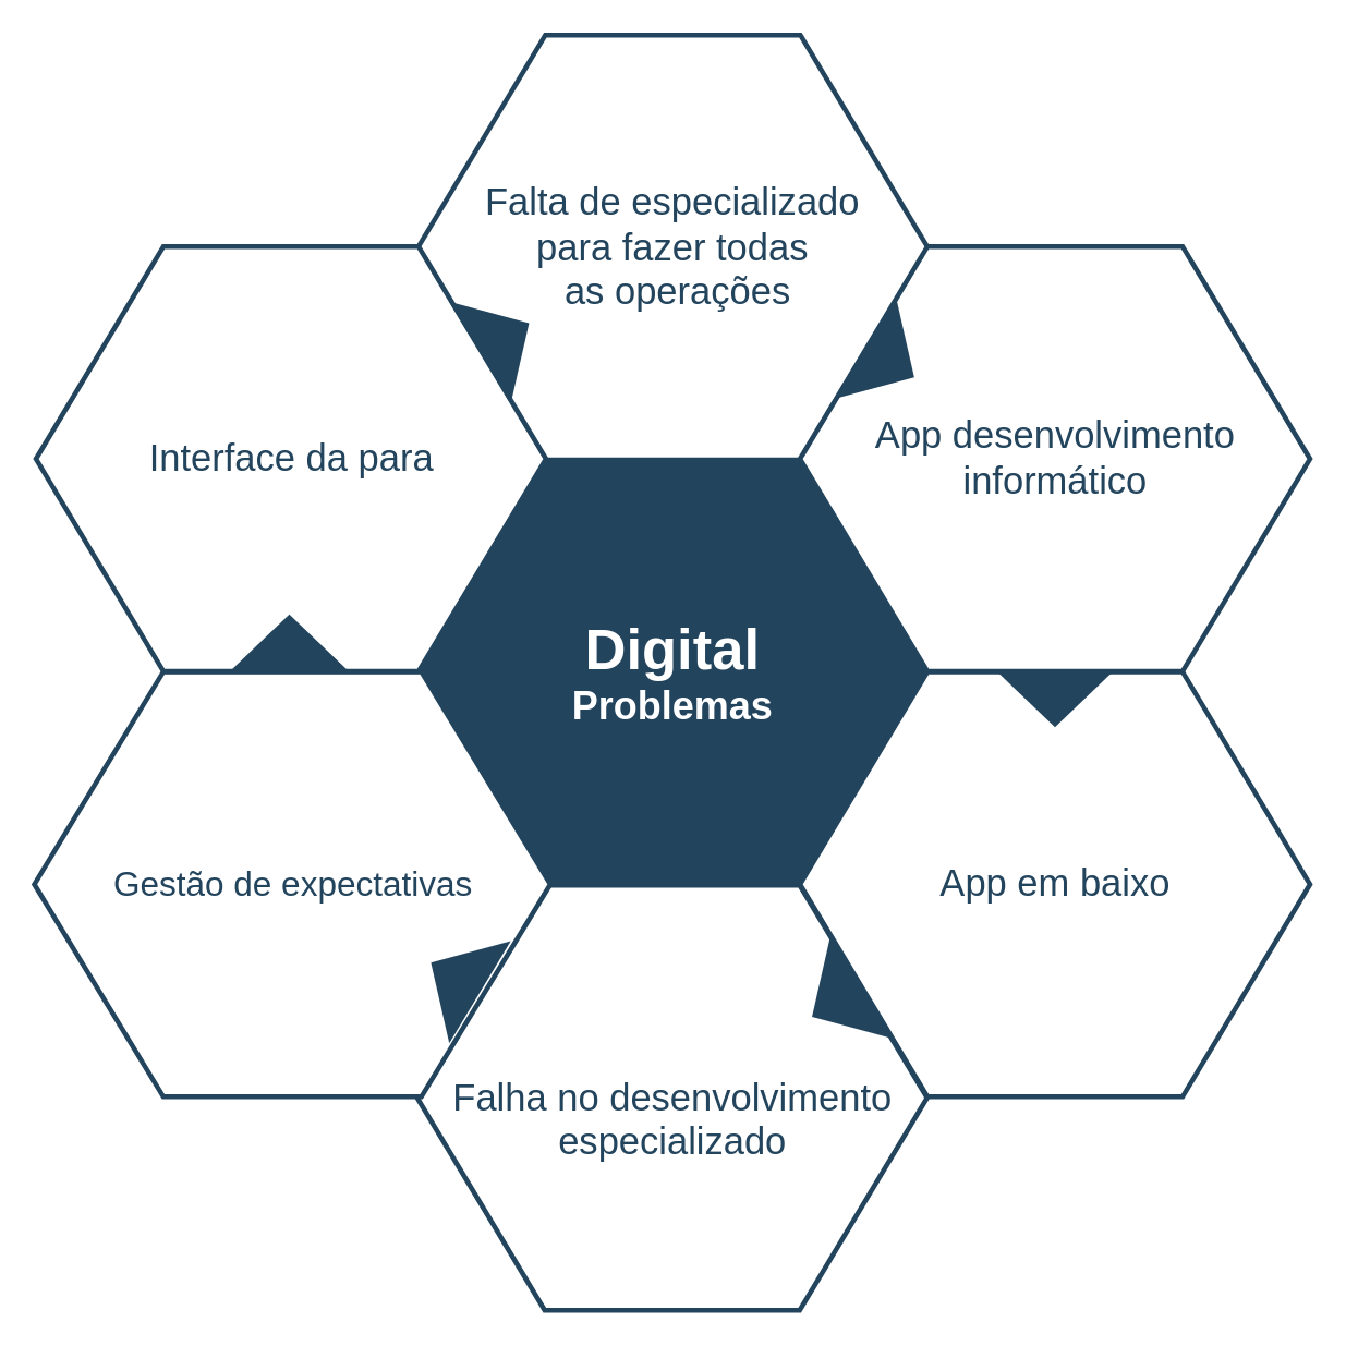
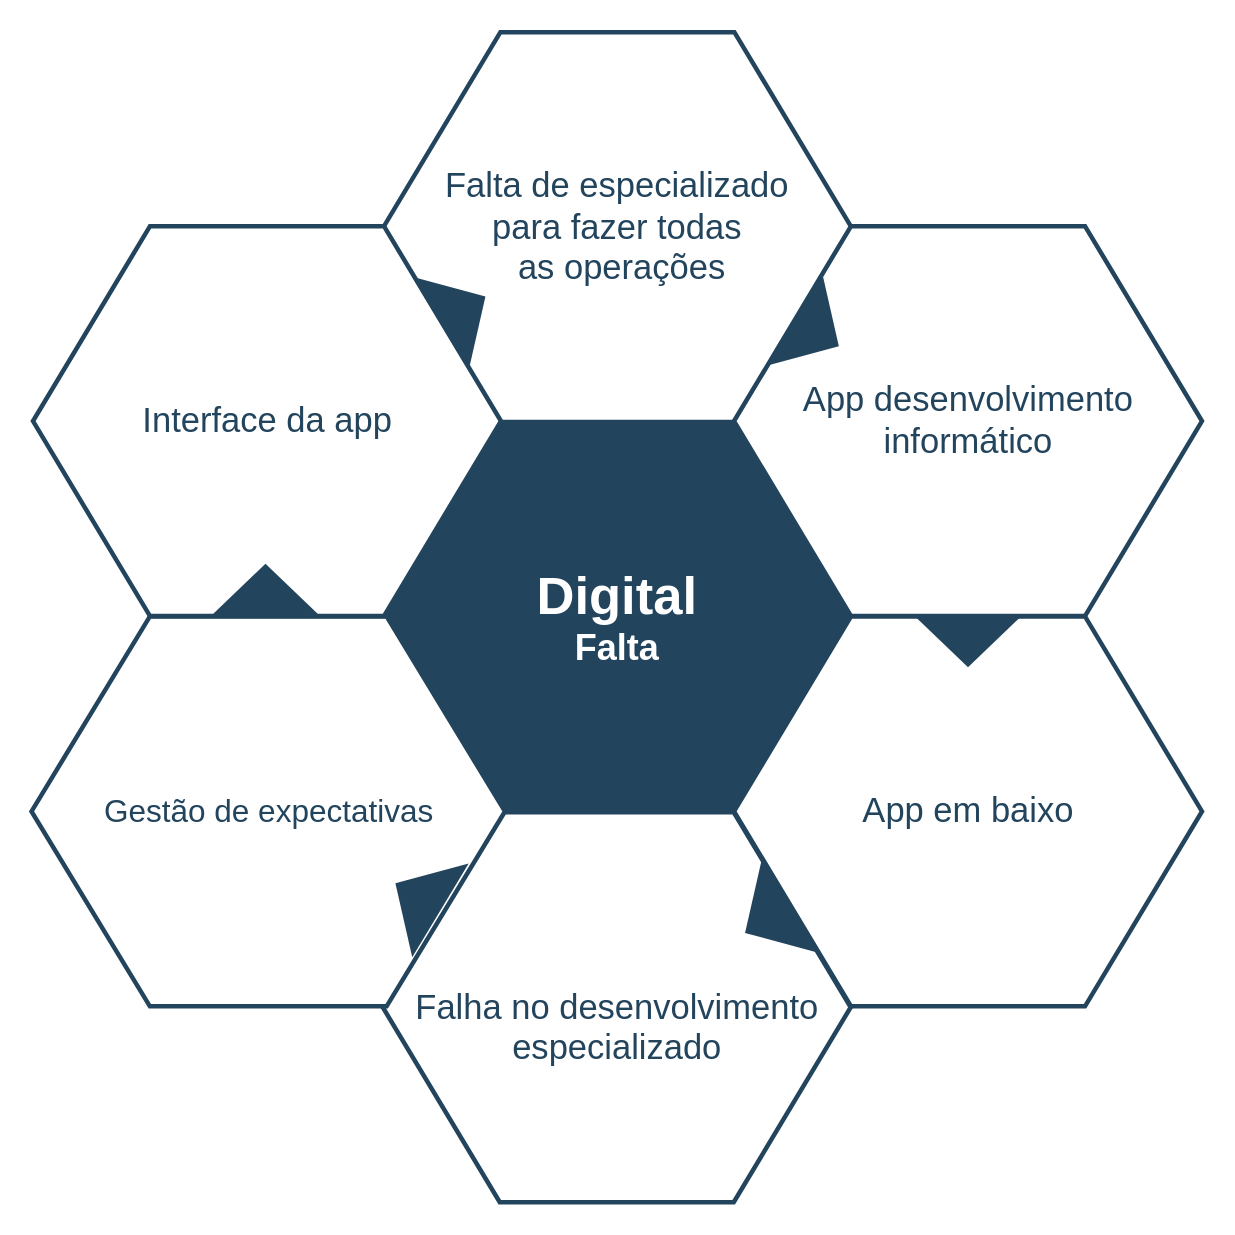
- <mxCell id="9" value="Interface da para" style="shape=hexagon;perimeter=hexagonPerimeter2;whiteSpace=wrap;html=1;shadow=0;labelBackgroundColor=none;strokeColor=#23445D;fillColor=#ffffff;gradientColor=none;fontFamily=Helvetica;fontSize=23;fontColor=#23445D;align=center;strokeWidth=3;" parent="1" vertex="1"><mxGeometry x="21.5" y="150.2" width="311.842" height="259.868" as="geometry" /></mxCell>
+ <mxCell id="9" value="Interface da app" style="shape=hexagon;perimeter=hexagonPerimeter2;whiteSpace=wrap;html=1;shadow=0;labelBackgroundColor=none;strokeColor=#23445D;fillColor=#ffffff;gradientColor=none;fontFamily=Helvetica;fontSize=23;fontColor=#23445D;align=center;strokeWidth=3;" parent="1" vertex="1"><mxGeometry x="21.5" y="150.2" width="311.842" height="259.868" as="geometry" /></mxCell>
- <mxCell id="2" value="&lt;b style=&quot;&quot;&gt;&lt;font style=&quot;&quot; color=&quot;#ffffff&quot;&gt;&lt;span style=&quot;font-size: 35px;&quot;&gt;Digital&lt;/span&gt;&lt;br&gt;&lt;font style=&quot;font-size: 24px;&quot;&gt;Problemas&lt;/font&gt;&lt;br&gt;&lt;/font&gt;&lt;/b&gt;" style="shape=hexagon;perimeter=hexagonPerimeter2;whiteSpace=wrap;html=1;shadow=0;labelBackgroundColor=none;strokeColor=#23445D;fillColor=#23445D;gradientColor=none;fontFamily=Helvetica;fontSize=23;fontColor=#23445d;align=center;strokeWidth=3;" parent="1" vertex="1"><mxGeometry x="254.579" y="280.798" width="311.842" height="259.868" as="geometry" /></mxCell>
+ <mxCell id="2" value="&lt;b style=&quot;&quot;&gt;&lt;font style=&quot;&quot; color=&quot;#ffffff&quot;&gt;&lt;span style=&quot;font-size: 35px;&quot;&gt;Digital&lt;/span&gt;&lt;br&gt;&lt;font style=&quot;font-size: 24px;&quot;&gt;Falta&lt;/font&gt;&lt;br&gt;&lt;/font&gt;&lt;/b&gt;" style="shape=hexagon;perimeter=hexagonPerimeter2;whiteSpace=wrap;html=1;shadow=0;labelBackgroundColor=none;strokeColor=#23445D;fillColor=#23445D;gradientColor=none;fontFamily=Helvetica;fontSize=23;fontColor=#23445d;align=center;strokeWidth=3;" parent="1" vertex="1"><mxGeometry x="254.579" y="280.798" width="311.842" height="259.868" as="geometry" /></mxCell>
